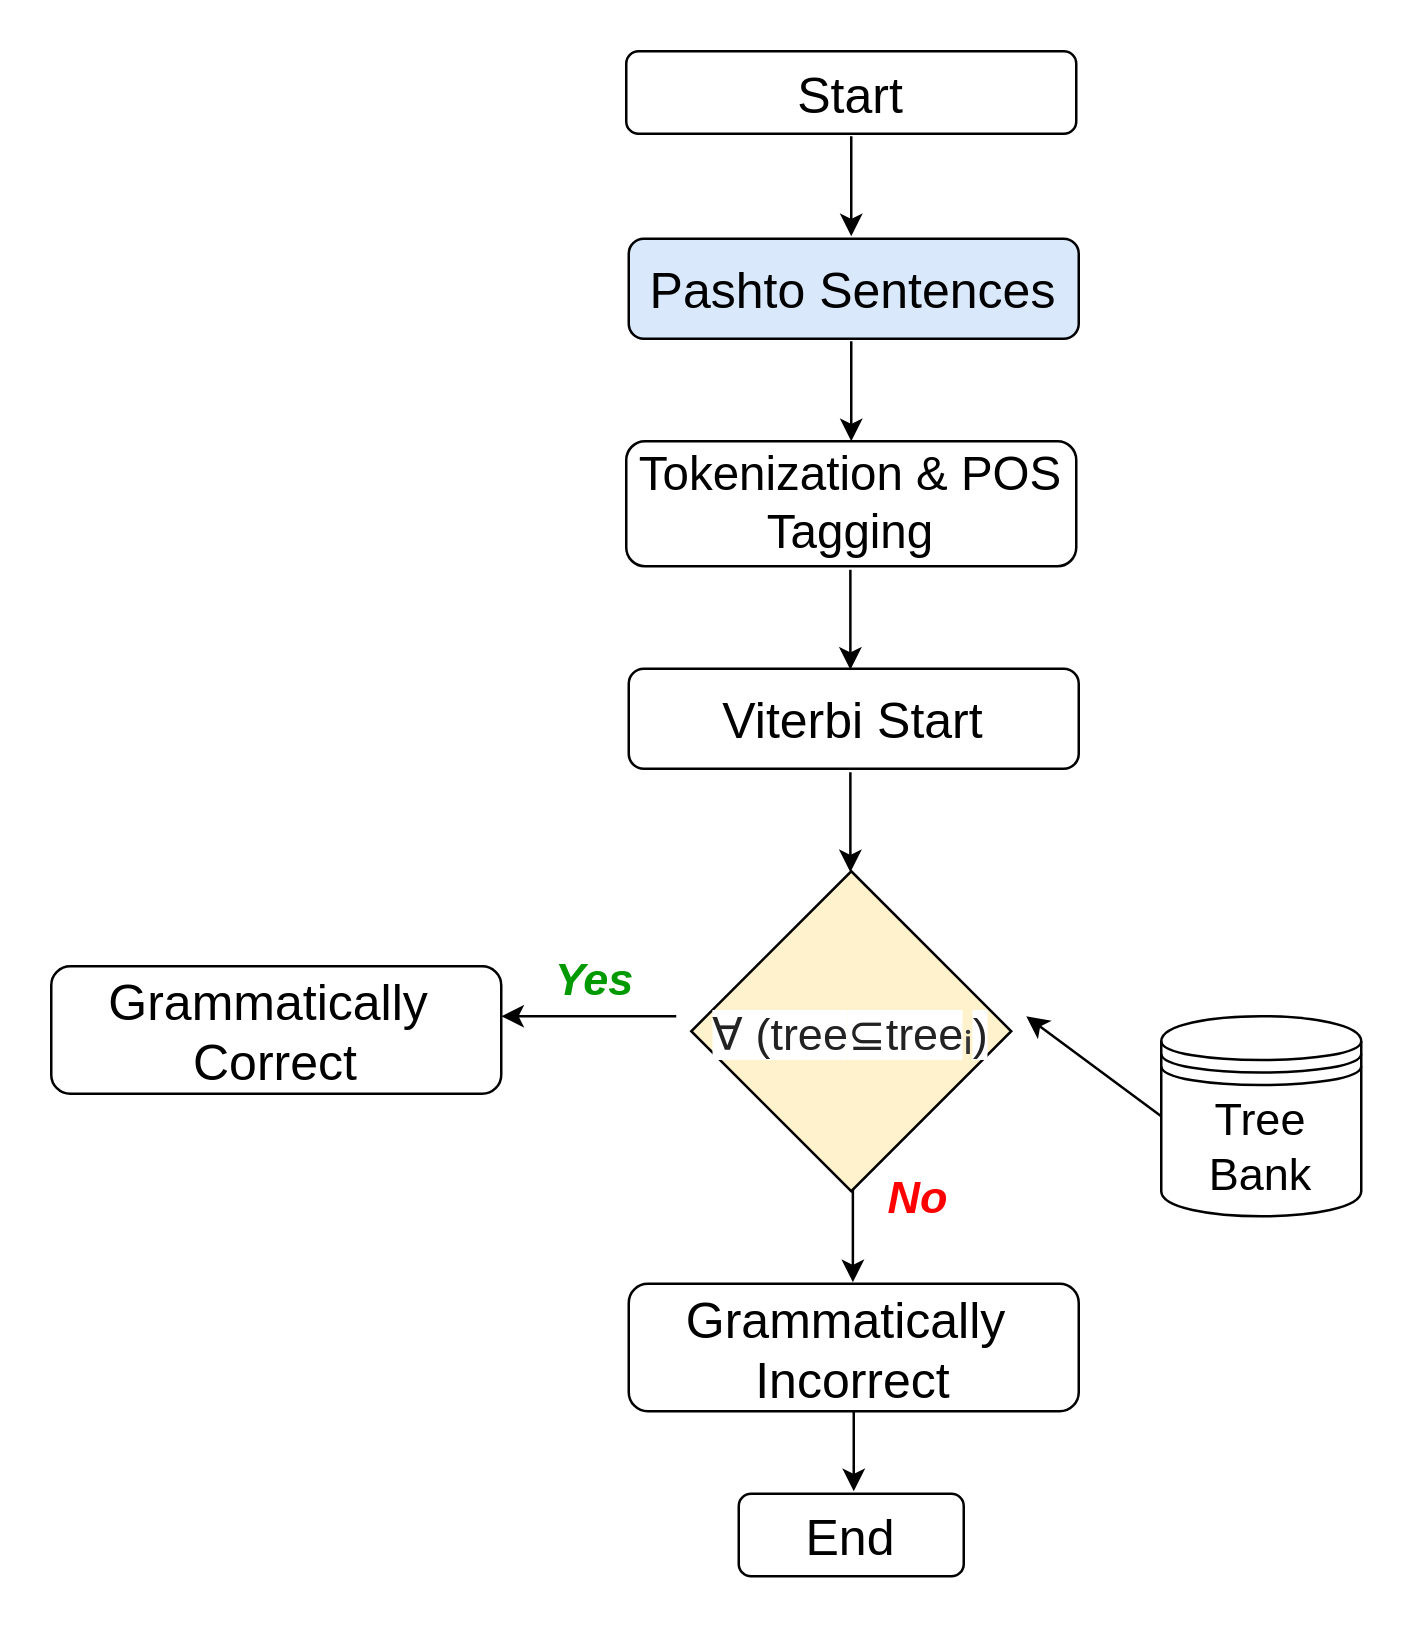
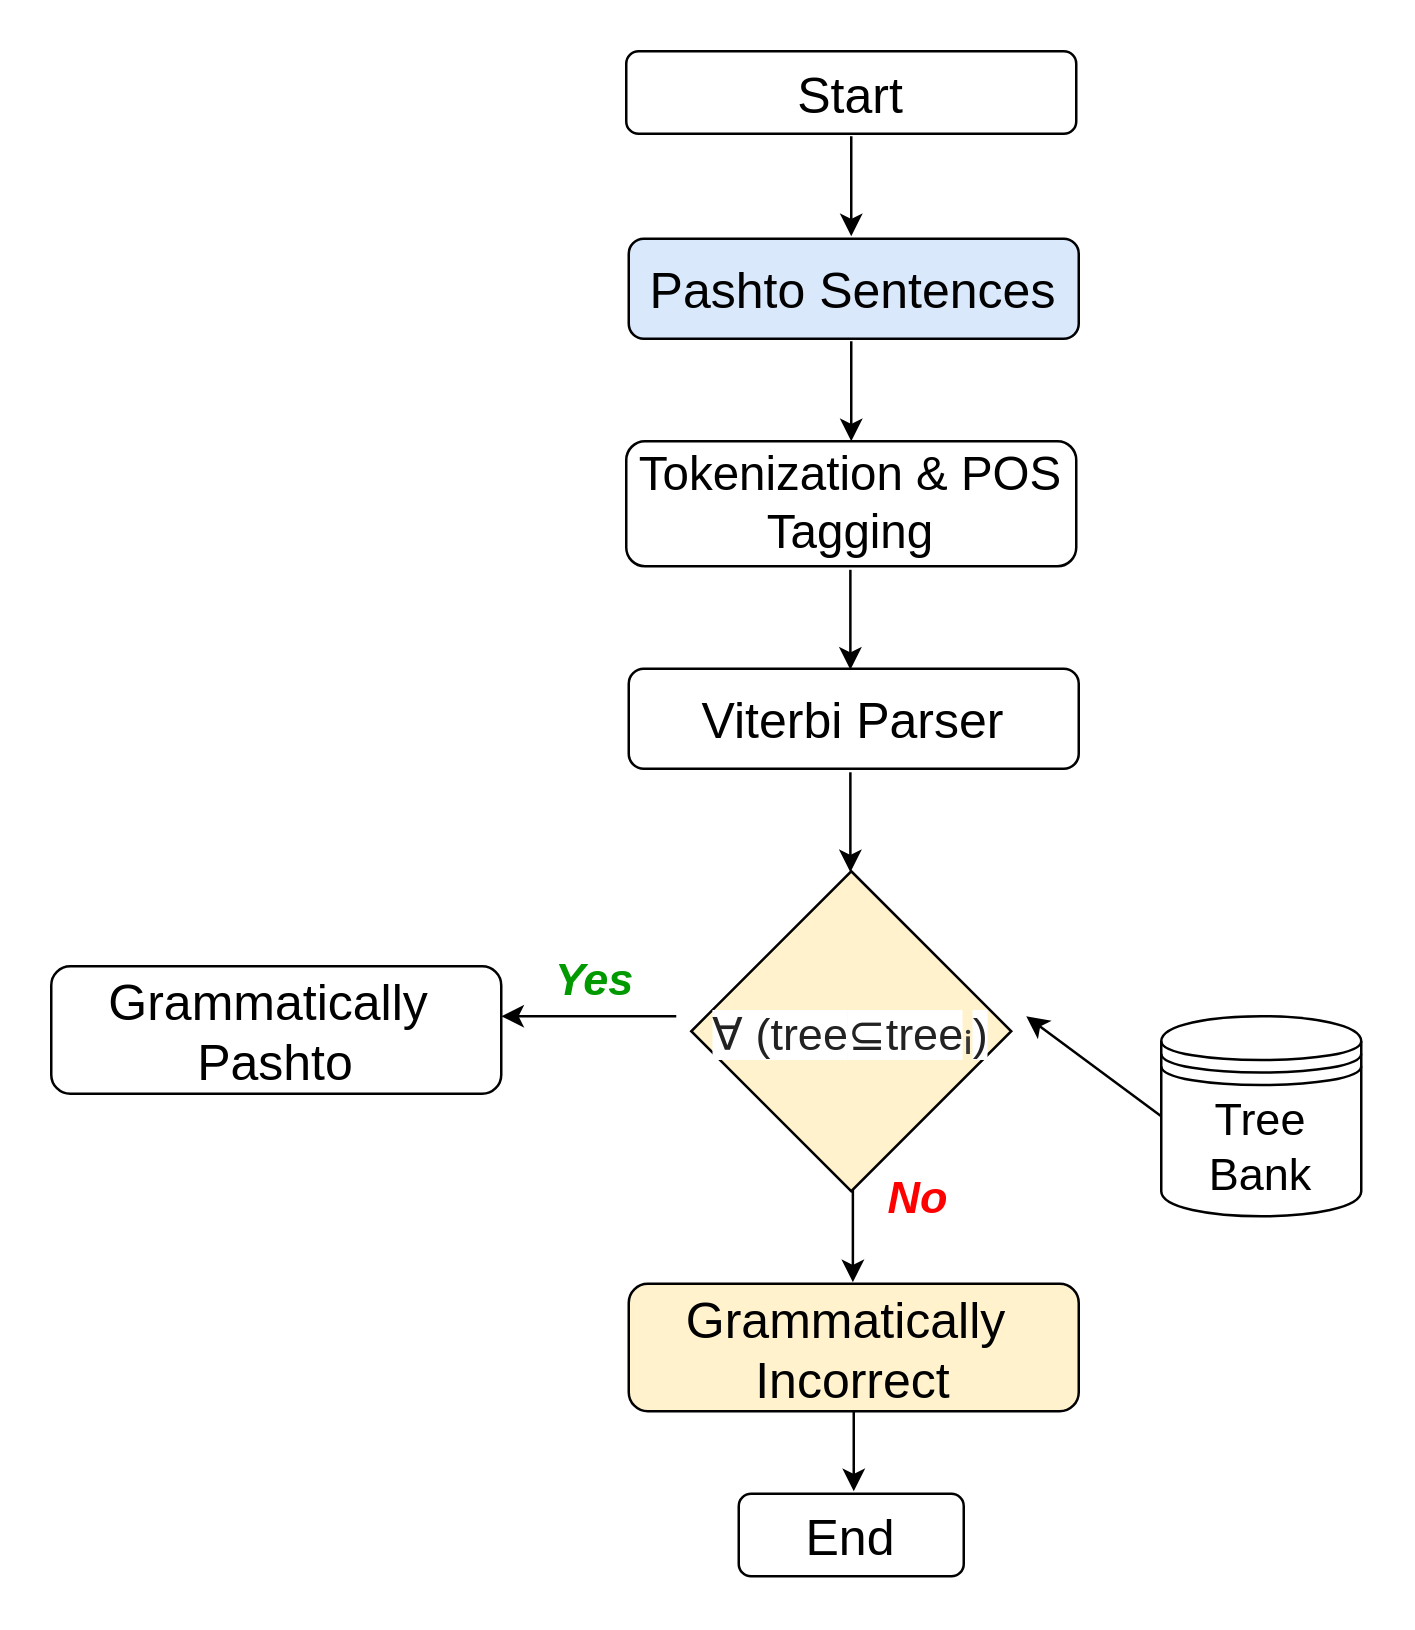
- <mxCell id="9" value="&lt;font style=&quot;font-size: 20px&quot;&gt;Viterbi Start&lt;/font&gt;" style="rounded=1;whiteSpace=wrap;html=1;glass=0;comic=0;shadow=0;" parent="1" vertex="1"><mxGeometry x="251" y="267" width="180" height="40" as="geometry" /></mxCell>
+ <mxCell id="9" value="&lt;font style=&quot;font-size: 20px&quot;&gt;Viterbi Parser&lt;/font&gt;" style="rounded=1;whiteSpace=wrap;html=1;glass=0;comic=0;shadow=0;" parent="1" vertex="1"><mxGeometry x="251" y="267" width="180" height="40" as="geometry" /></mxCell>
- <mxCell id="7" value="&lt;font&gt;&lt;span style=&quot;font-size: 20px&quot;&gt;Grammatically&amp;nbsp;&lt;br&gt;Correct&lt;/span&gt;&lt;/font&gt;" style="rounded=1;whiteSpace=wrap;html=1;glass=0;comic=0;shadow=0;fontStyle=0" parent="1" vertex="1"><mxGeometry x="20" y="386" width="180" height="51" as="geometry" /></mxCell>
+ <mxCell id="7" value="&lt;font&gt;&lt;span style=&quot;font-size: 20px&quot;&gt;Grammatically&amp;nbsp;&lt;br&gt;Pashto&lt;/span&gt;&lt;/font&gt;" style="rounded=1;whiteSpace=wrap;html=1;glass=0;comic=0;shadow=0;fontStyle=0" parent="1" vertex="1"><mxGeometry x="20" y="386" width="180" height="51" as="geometry" /></mxCell>
- <mxCell id="20" value="&lt;font&gt;&lt;span style=&quot;font-size: 20px&quot;&gt;Grammatically&amp;nbsp;&lt;br&gt;Incorrect&lt;/span&gt;&lt;/font&gt;" style="rounded=1;whiteSpace=wrap;html=1;glass=0;comic=0;shadow=0;fontStyle=0" vertex="1" parent="1"><mxGeometry x="251" y="513" width="180" height="51" as="geometry" /></mxCell>
+ <mxCell id="20" value="&lt;font&gt;&lt;span style=&quot;font-size: 20px&quot;&gt;Grammatically&amp;nbsp;&lt;br&gt;Incorrect&lt;/span&gt;&lt;/font&gt;" style="rounded=1;whiteSpace=wrap;html=1;glass=0;comic=0;shadow=0;fontStyle=0;fillColor=#fff2cc;" vertex="1" parent="1"><mxGeometry x="251" y="513" width="180" height="51" as="geometry" /></mxCell>
